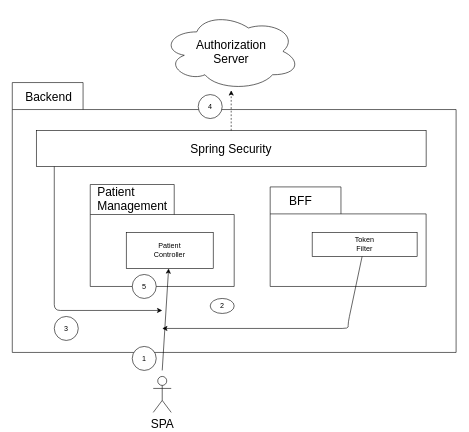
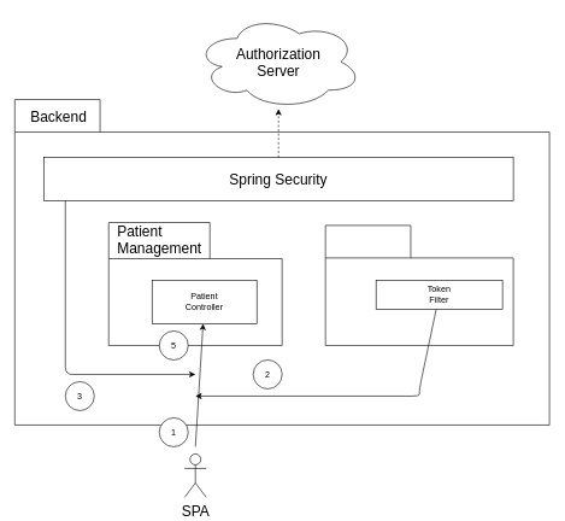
- <mxCell id="20" value="4" style="ellipse;whiteSpace=wrap;html=1;aspect=fixed;fontSize=12;fillColor=#FFFFFF;" vertex="1" parent="1"><mxGeometry x="330" y="157" width="40" height="40" as="geometry" /></mxCell>
- <mxCell id="9" value="BFF" style="text;html=1;strokeColor=none;fillColor=none;align=left;verticalAlign=middle;whiteSpace=wrap;rounded=0;fontSize=20;" vertex="1" parent="1"><mxGeometry x="480" y="324" width="40" height="20" as="geometry" /></mxCell>
- <mxCell id="18" value="2" style="ellipse;whiteSpace=wrap;html=1;aspect=fixed;fontSize=12;fillColor=#FFFFFF;" vertex="1" parent="1"><mxGeometry x="350" y="497" width="40" height="25" as="geometry" /></mxCell>
+ <mxCell id="18" value="2" style="ellipse;whiteSpace=wrap;html=1;aspect=fixed;fontSize=12;fillColor=#FFFFFF;" vertex="1" parent="1"><mxGeometry x="350" y="497" width="40" height="40" as="geometry" /></mxCell>
